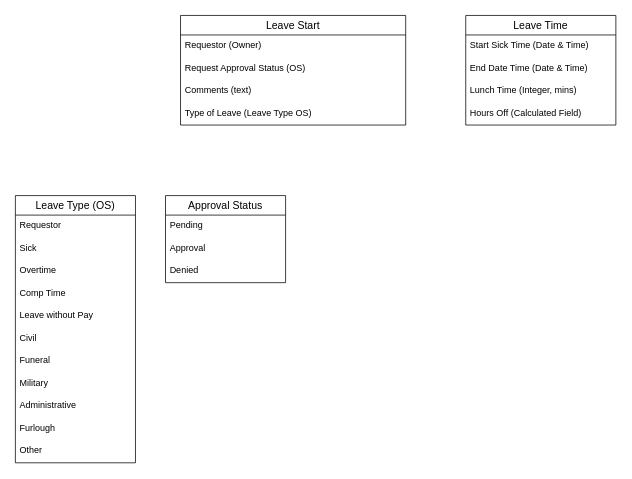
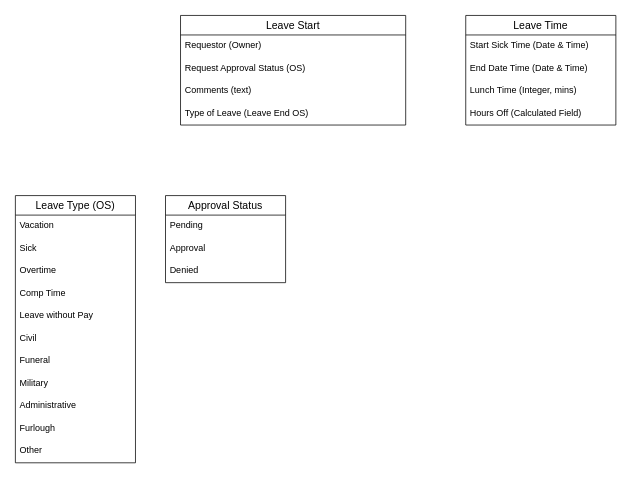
- <mxCell id="22" value="Type of Leave (Leave Type OS)" style="text;strokeColor=none;fillColor=none;spacingLeft=4;spacingRight=4;overflow=hidden;rotatable=0;points=[[0,0.5],[1,0.5]];portConstraint=eastwest;fontSize=12;" vertex="1" parent="18"><mxGeometry y="116" width="300" height="30" as="geometry" /></mxCell>
+ <mxCell id="22" value="Type of Leave (Leave End OS)" style="text;strokeColor=none;fillColor=none;spacingLeft=4;spacingRight=4;overflow=hidden;rotatable=0;points=[[0,0.5],[1,0.5]];portConstraint=eastwest;fontSize=12;" vertex="1" parent="18"><mxGeometry y="116" width="300" height="30" as="geometry" /></mxCell>
- <mxCell id="3" value="Requestor" style="text;strokeColor=none;fillColor=none;spacingLeft=4;spacingRight=4;overflow=hidden;rotatable=0;points=[[0,0.5],[1,0.5]];portConstraint=eastwest;fontSize=12;" vertex="1" parent="2"><mxGeometry y="26" width="160" height="30" as="geometry" /></mxCell>
+ <mxCell id="3" value="Vacation" style="text;strokeColor=none;fillColor=none;spacingLeft=4;spacingRight=4;overflow=hidden;rotatable=0;points=[[0,0.5],[1,0.5]];portConstraint=eastwest;fontSize=12;" vertex="1" parent="2"><mxGeometry y="26" width="160" height="30" as="geometry" /></mxCell>
